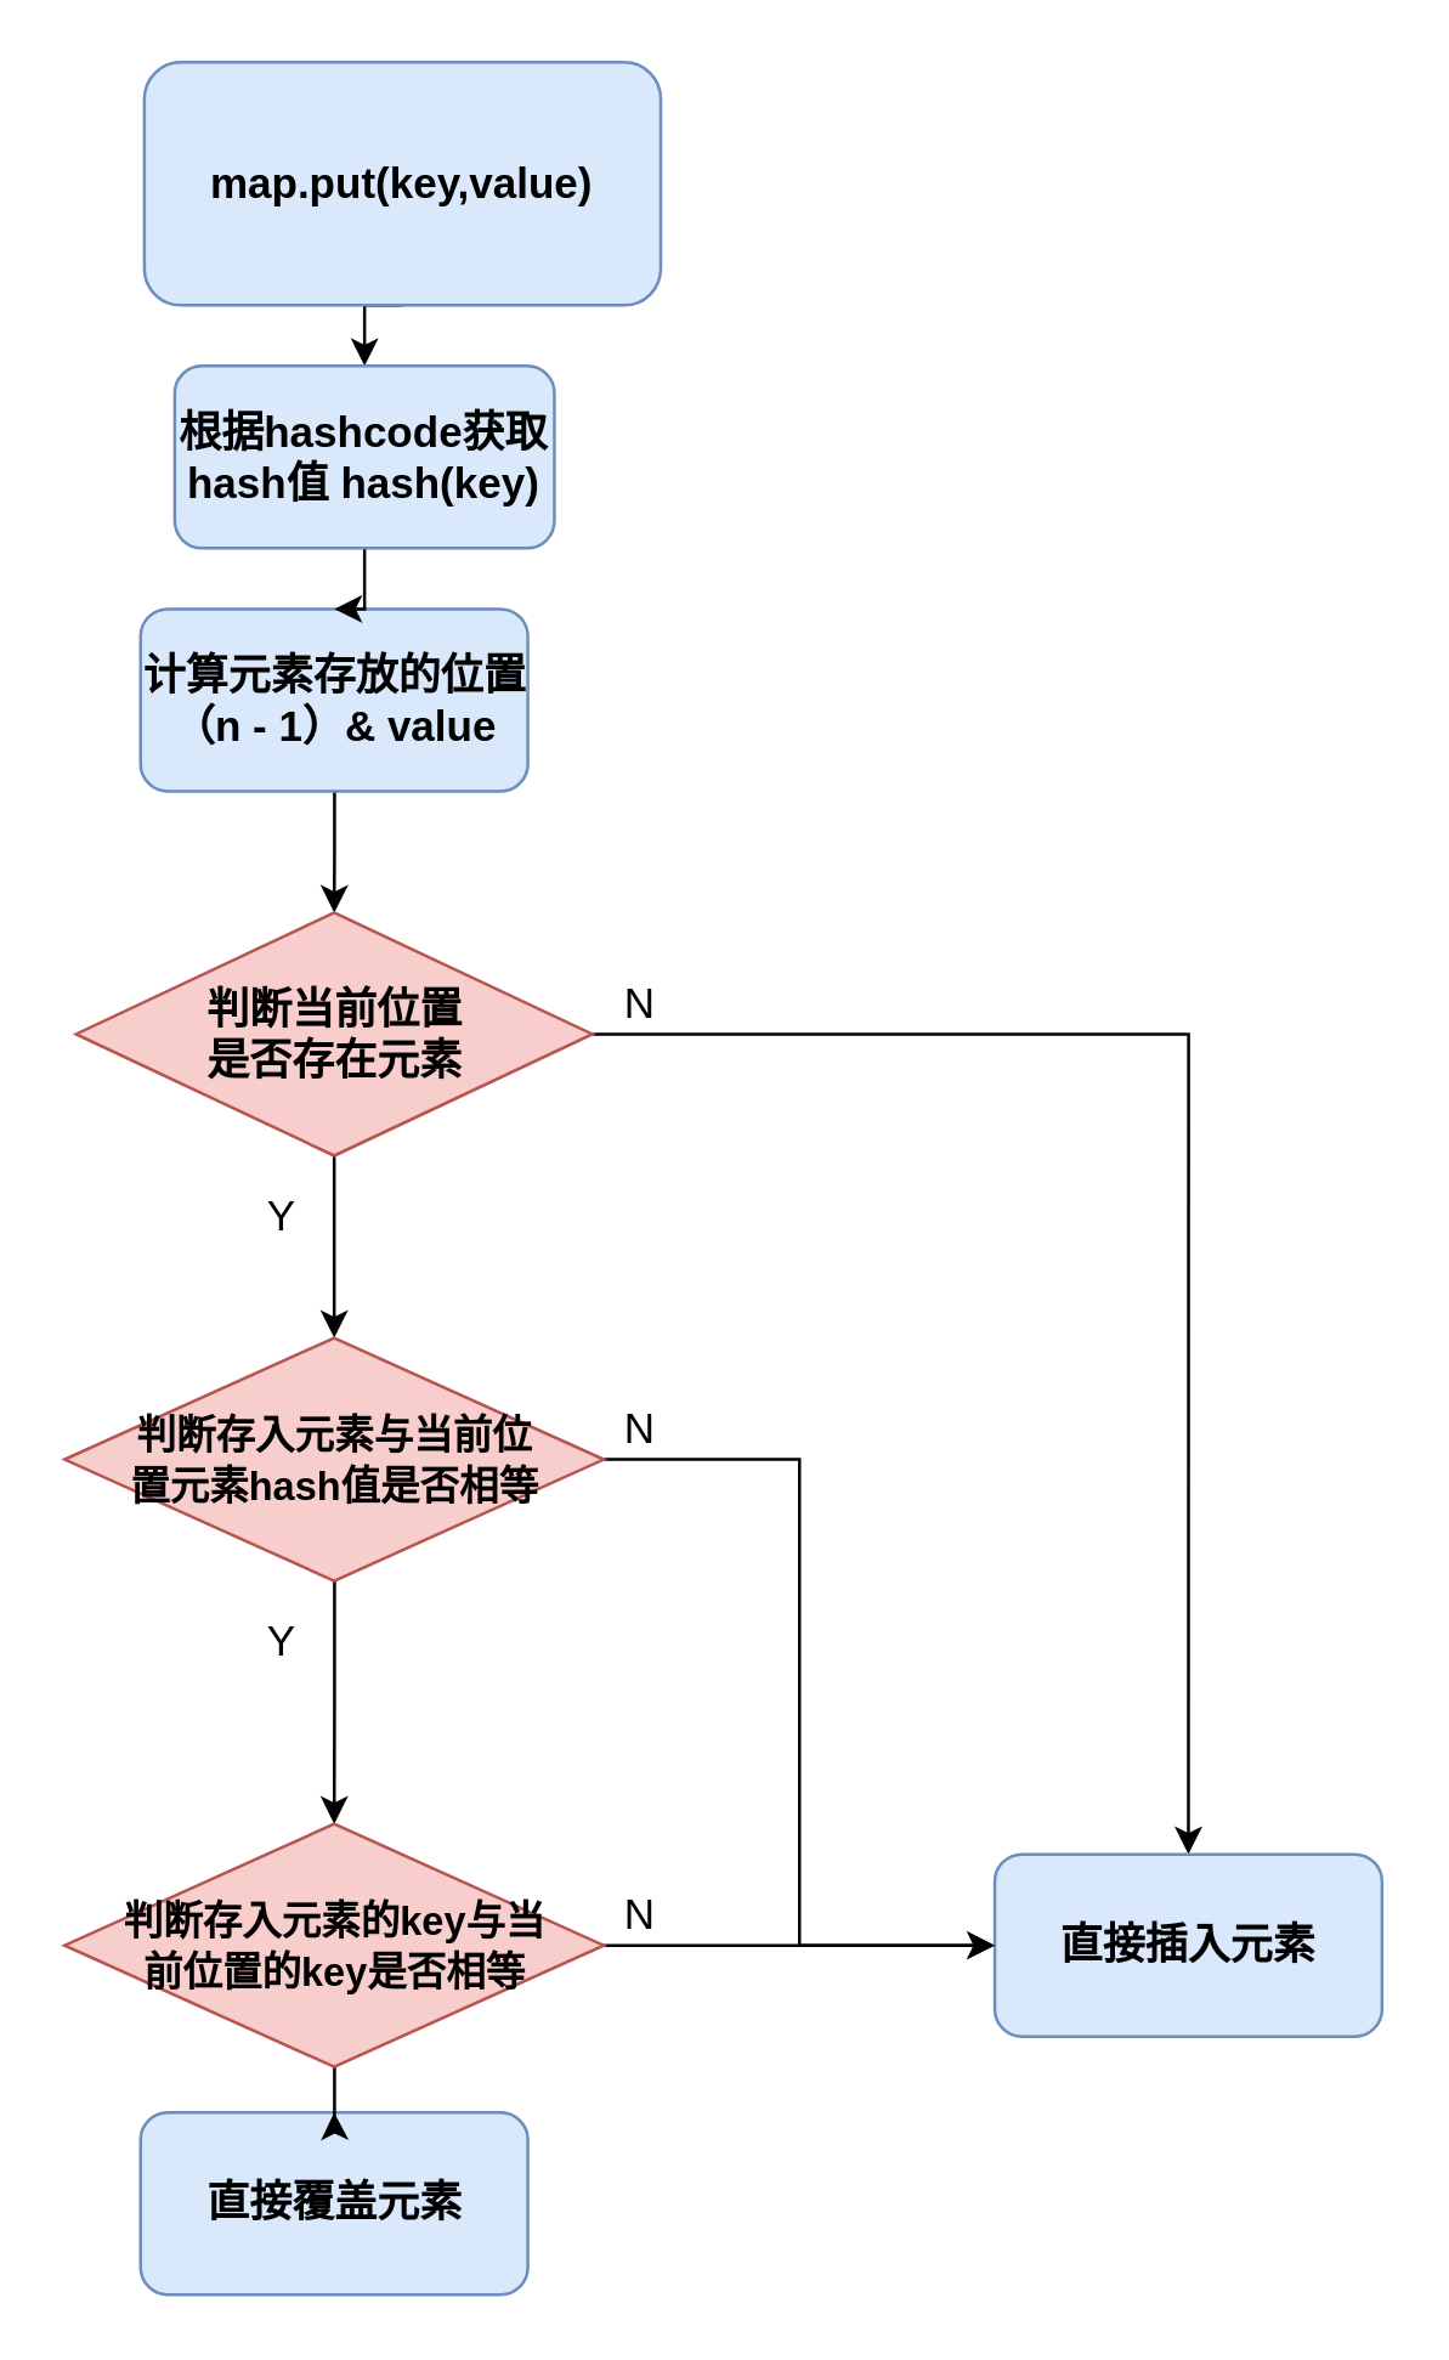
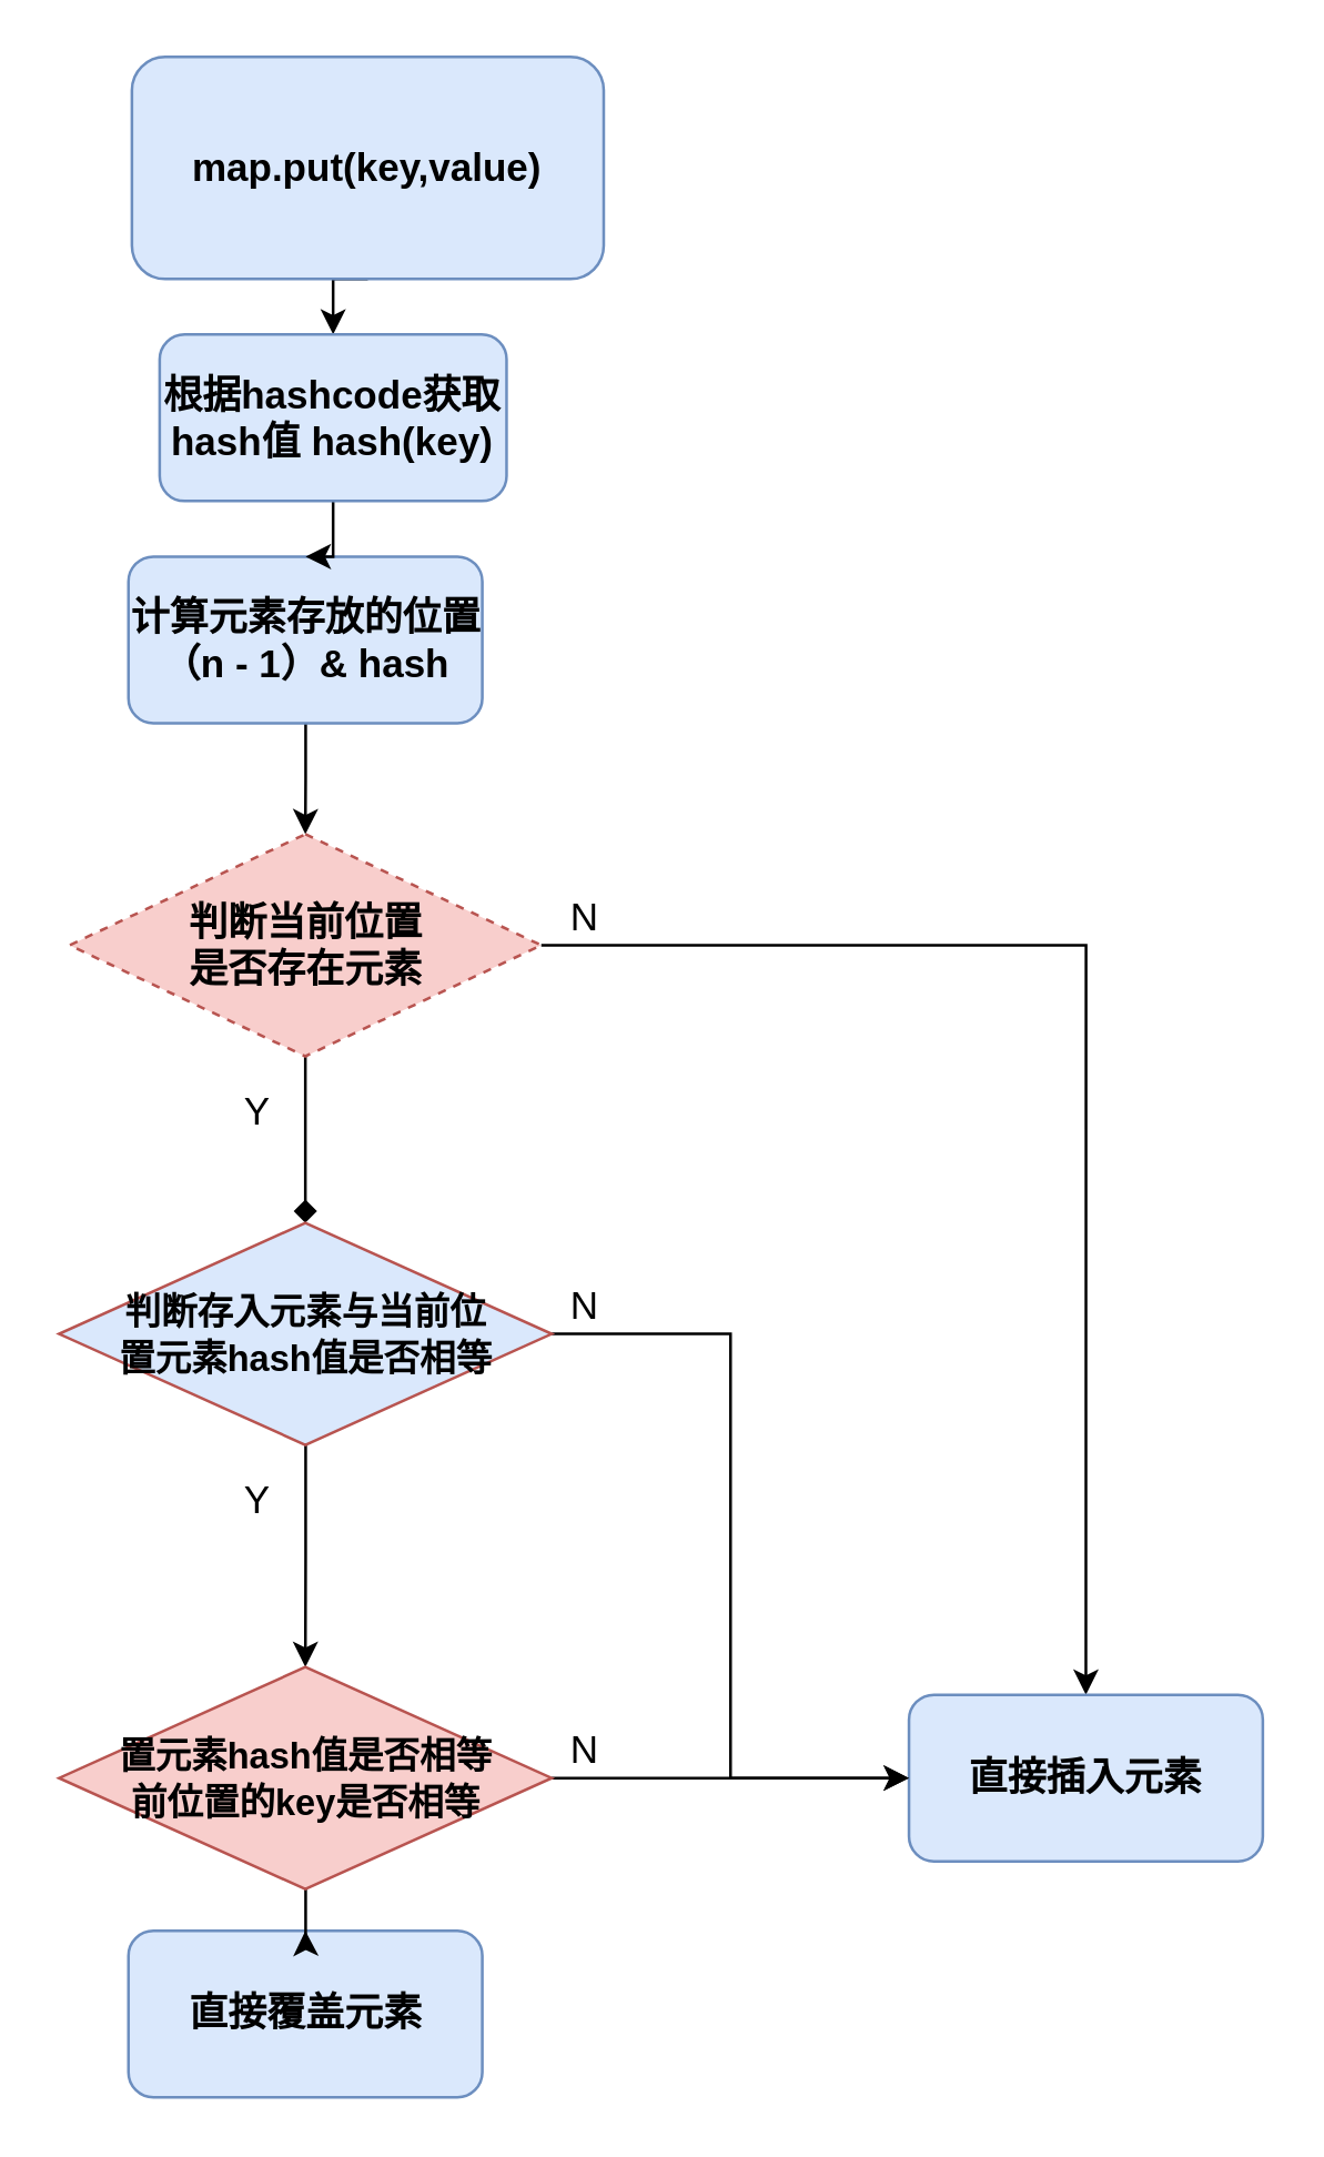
- <mxCell id="5" value="&lt;font style=&quot;font-size: 14px;&quot;&gt;&lt;b&gt;计算元素存放的位置&lt;br&gt;（n - 1）&amp;amp; value&lt;/b&gt;&lt;/font&gt;" style="rounded=1;whiteSpace=wrap;html=1;fillColor=#dae8fc;strokeColor=#6c8ebf;" vertex="1" parent="1"><mxGeometry x="45.75" y="200" width="127.5" height="60" as="geometry" /></mxCell>
+ <mxCell id="5" value="&lt;font style=&quot;font-size: 14px;&quot;&gt;&lt;b&gt;计算元素存放的位置&lt;br&gt;（n - 1）&amp;amp; hash&lt;/b&gt;&lt;/font&gt;" style="rounded=1;whiteSpace=wrap;html=1;fillColor=#dae8fc;strokeColor=#6c8ebf;" vertex="1" parent="1"><mxGeometry x="45.75" y="200" width="127.5" height="60" as="geometry" /></mxCell>
- <mxCell id="10" value="&lt;b style=&quot;&quot;&gt;判断当前位置&lt;br&gt;是否存在元素&lt;/b&gt;" style="rhombus;whiteSpace=wrap;html=1;fontSize=14;fillColor=#f8cecc;strokeColor=#b85450;" vertex="1" parent="1"><mxGeometry x="24.5" y="300" width="170" height="80" as="geometry" /></mxCell>
+ <mxCell id="10" value="&lt;b style=&quot;&quot;&gt;判断当前位置&lt;br&gt;是否存在元素&lt;/b&gt;" style="rhombus;whiteSpace=wrap;html=1;fontSize=14;fillColor=#f8cecc;strokeColor=#b85450;dashed=1;" vertex="1" parent="1"><mxGeometry x="24.5" y="300" width="170" height="80" as="geometry" /></mxCell>
- <mxCell id="9" style="edgeStyle=orthogonalEdgeStyle;rounded=0;orthogonalLoop=1;jettySize=auto;html=1;entryX=0.5;entryY=0;entryDx=0;entryDy=0;fontSize=13;" edge="1" parent="1" source="10" target="15"><mxGeometry relative="1" as="geometry" /></mxCell>
+ <mxCell id="9" style="edgeStyle=orthogonalEdgeStyle;rounded=0;orthogonalLoop=1;jettySize=auto;html=1;entryX=0.5;entryY=0;entryDx=0;entryDy=0;fontSize=13;endArrow=diamond;" edge="1" parent="1" source="10" target="15"><mxGeometry relative="1" as="geometry" /></mxCell>
- <mxCell id="15" value="&lt;b style=&quot;font-size: 13px;&quot;&gt;判断存入元素与当前位&lt;br&gt;置元素hash值是否相等&lt;/b&gt;" style="rhombus;whiteSpace=wrap;html=1;fontSize=14;fillColor=#f8cecc;strokeColor=#b85450;" vertex="1" parent="1"><mxGeometry x="20.75" y="440" width="177.5" height="80" as="geometry" /></mxCell>
+ <mxCell id="15" value="&lt;b style=&quot;font-size: 13px;&quot;&gt;判断存入元素与当前位&lt;br&gt;置元素hash值是否相等&lt;/b&gt;" style="rhombus;whiteSpace=wrap;html=1;fontSize=14;fillColor=#dae8fc;strokeColor=#b85450;" vertex="1" parent="1"><mxGeometry x="20.75" y="440" width="177.5" height="80" as="geometry" /></mxCell>
- <mxCell id="21" value="&lt;span style=&quot;font-size: 13px;&quot;&gt;&lt;b&gt;判断存入元素的key与当&lt;br&gt;前位置的key是否相等&lt;br&gt;&lt;/b&gt;&lt;/span&gt;" style="rhombus;whiteSpace=wrap;html=1;fontSize=14;fillColor=#f8cecc;strokeColor=#b85450;" vertex="1" parent="1"><mxGeometry x="20.75" y="600" width="177.5" height="80" as="geometry" /></mxCell>
+ <mxCell id="21" value="&lt;span style=&quot;font-size: 13px;&quot;&gt;&lt;b&gt;置元素hash值是否相等&lt;br&gt;前位置的key是否相等&lt;br&gt;&lt;/b&gt;&lt;/span&gt;" style="rhombus;whiteSpace=wrap;html=1;fontSize=14;fillColor=#f8cecc;strokeColor=#b85450;" vertex="1" parent="1"><mxGeometry x="20.75" y="600" width="177.5" height="80" as="geometry" /></mxCell>
